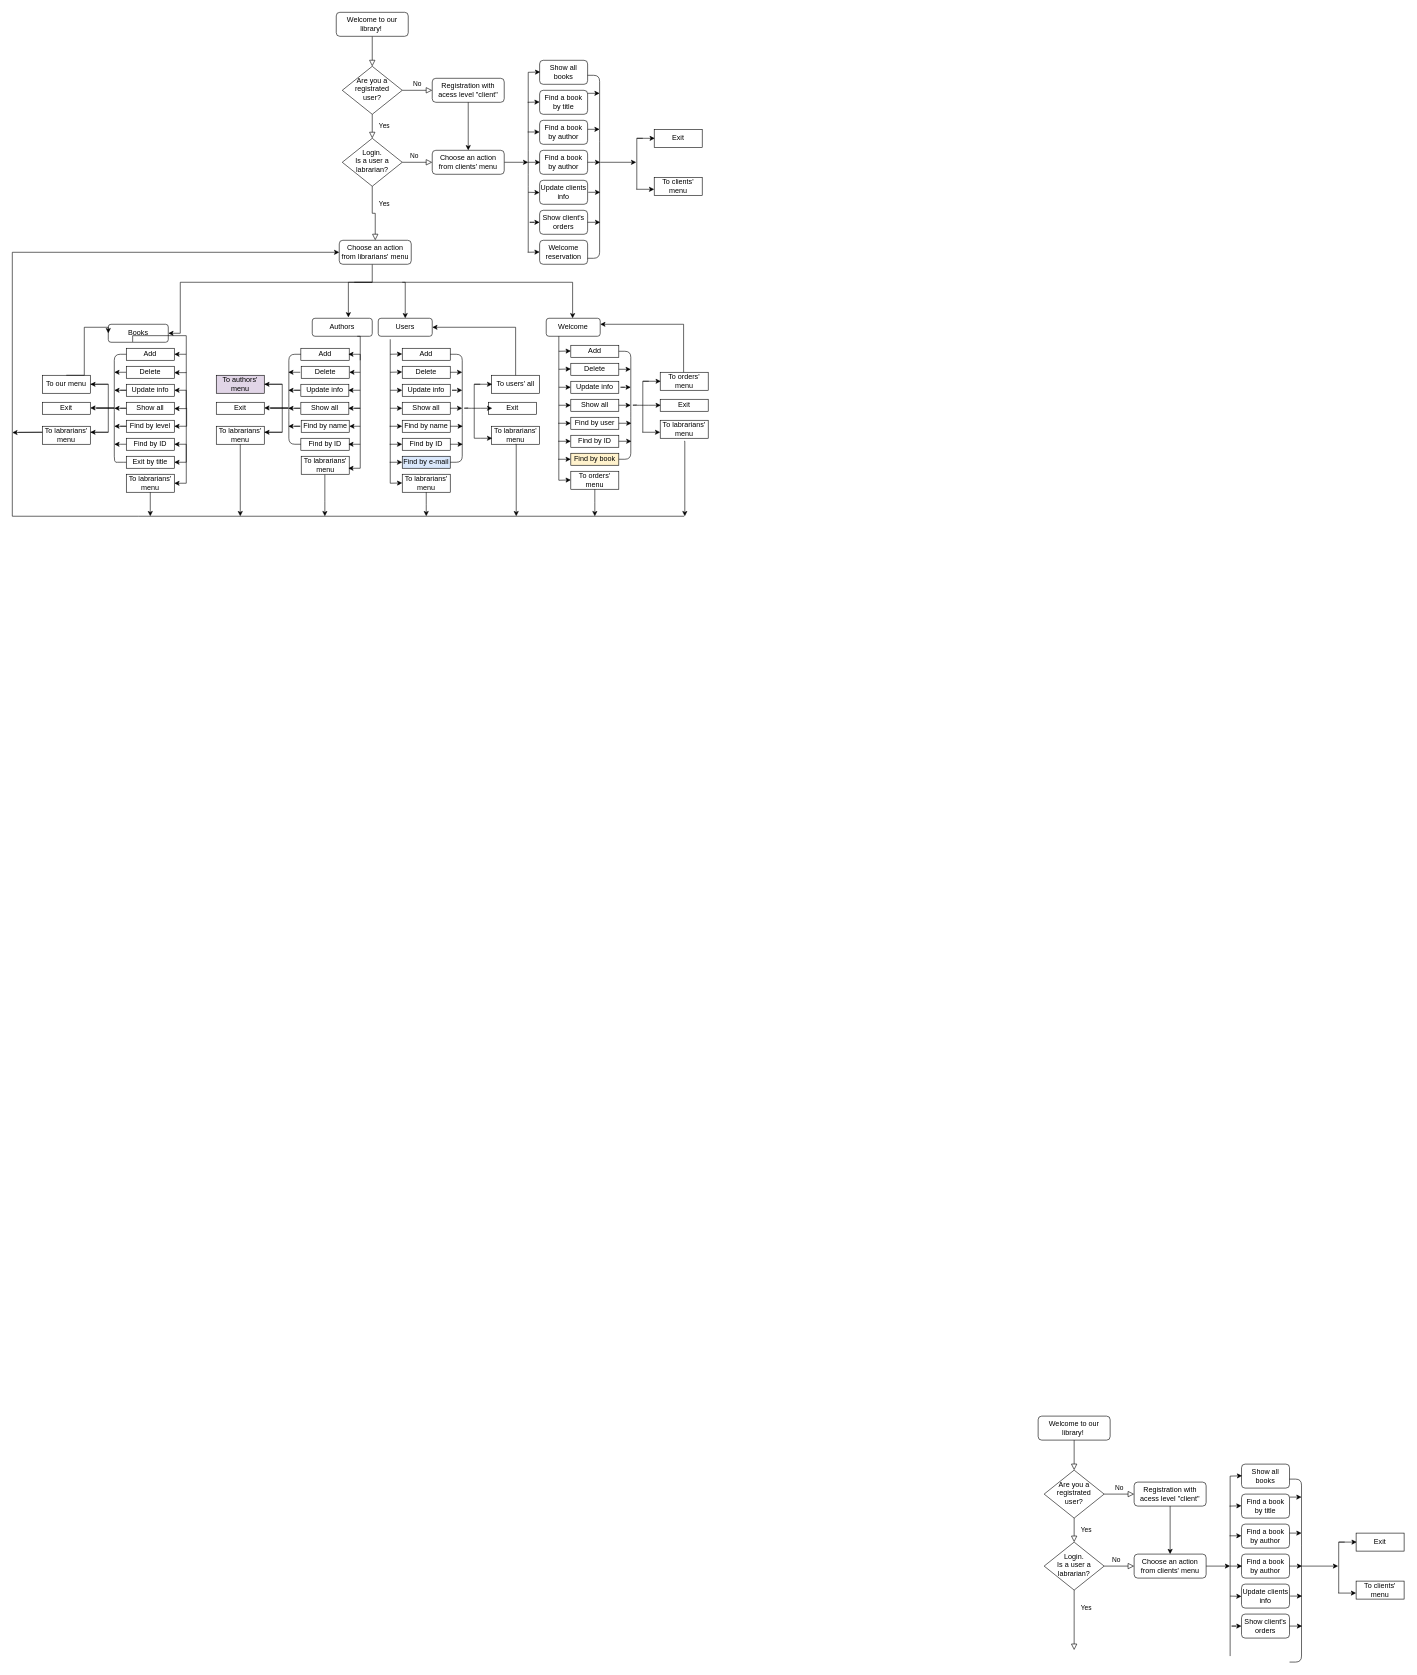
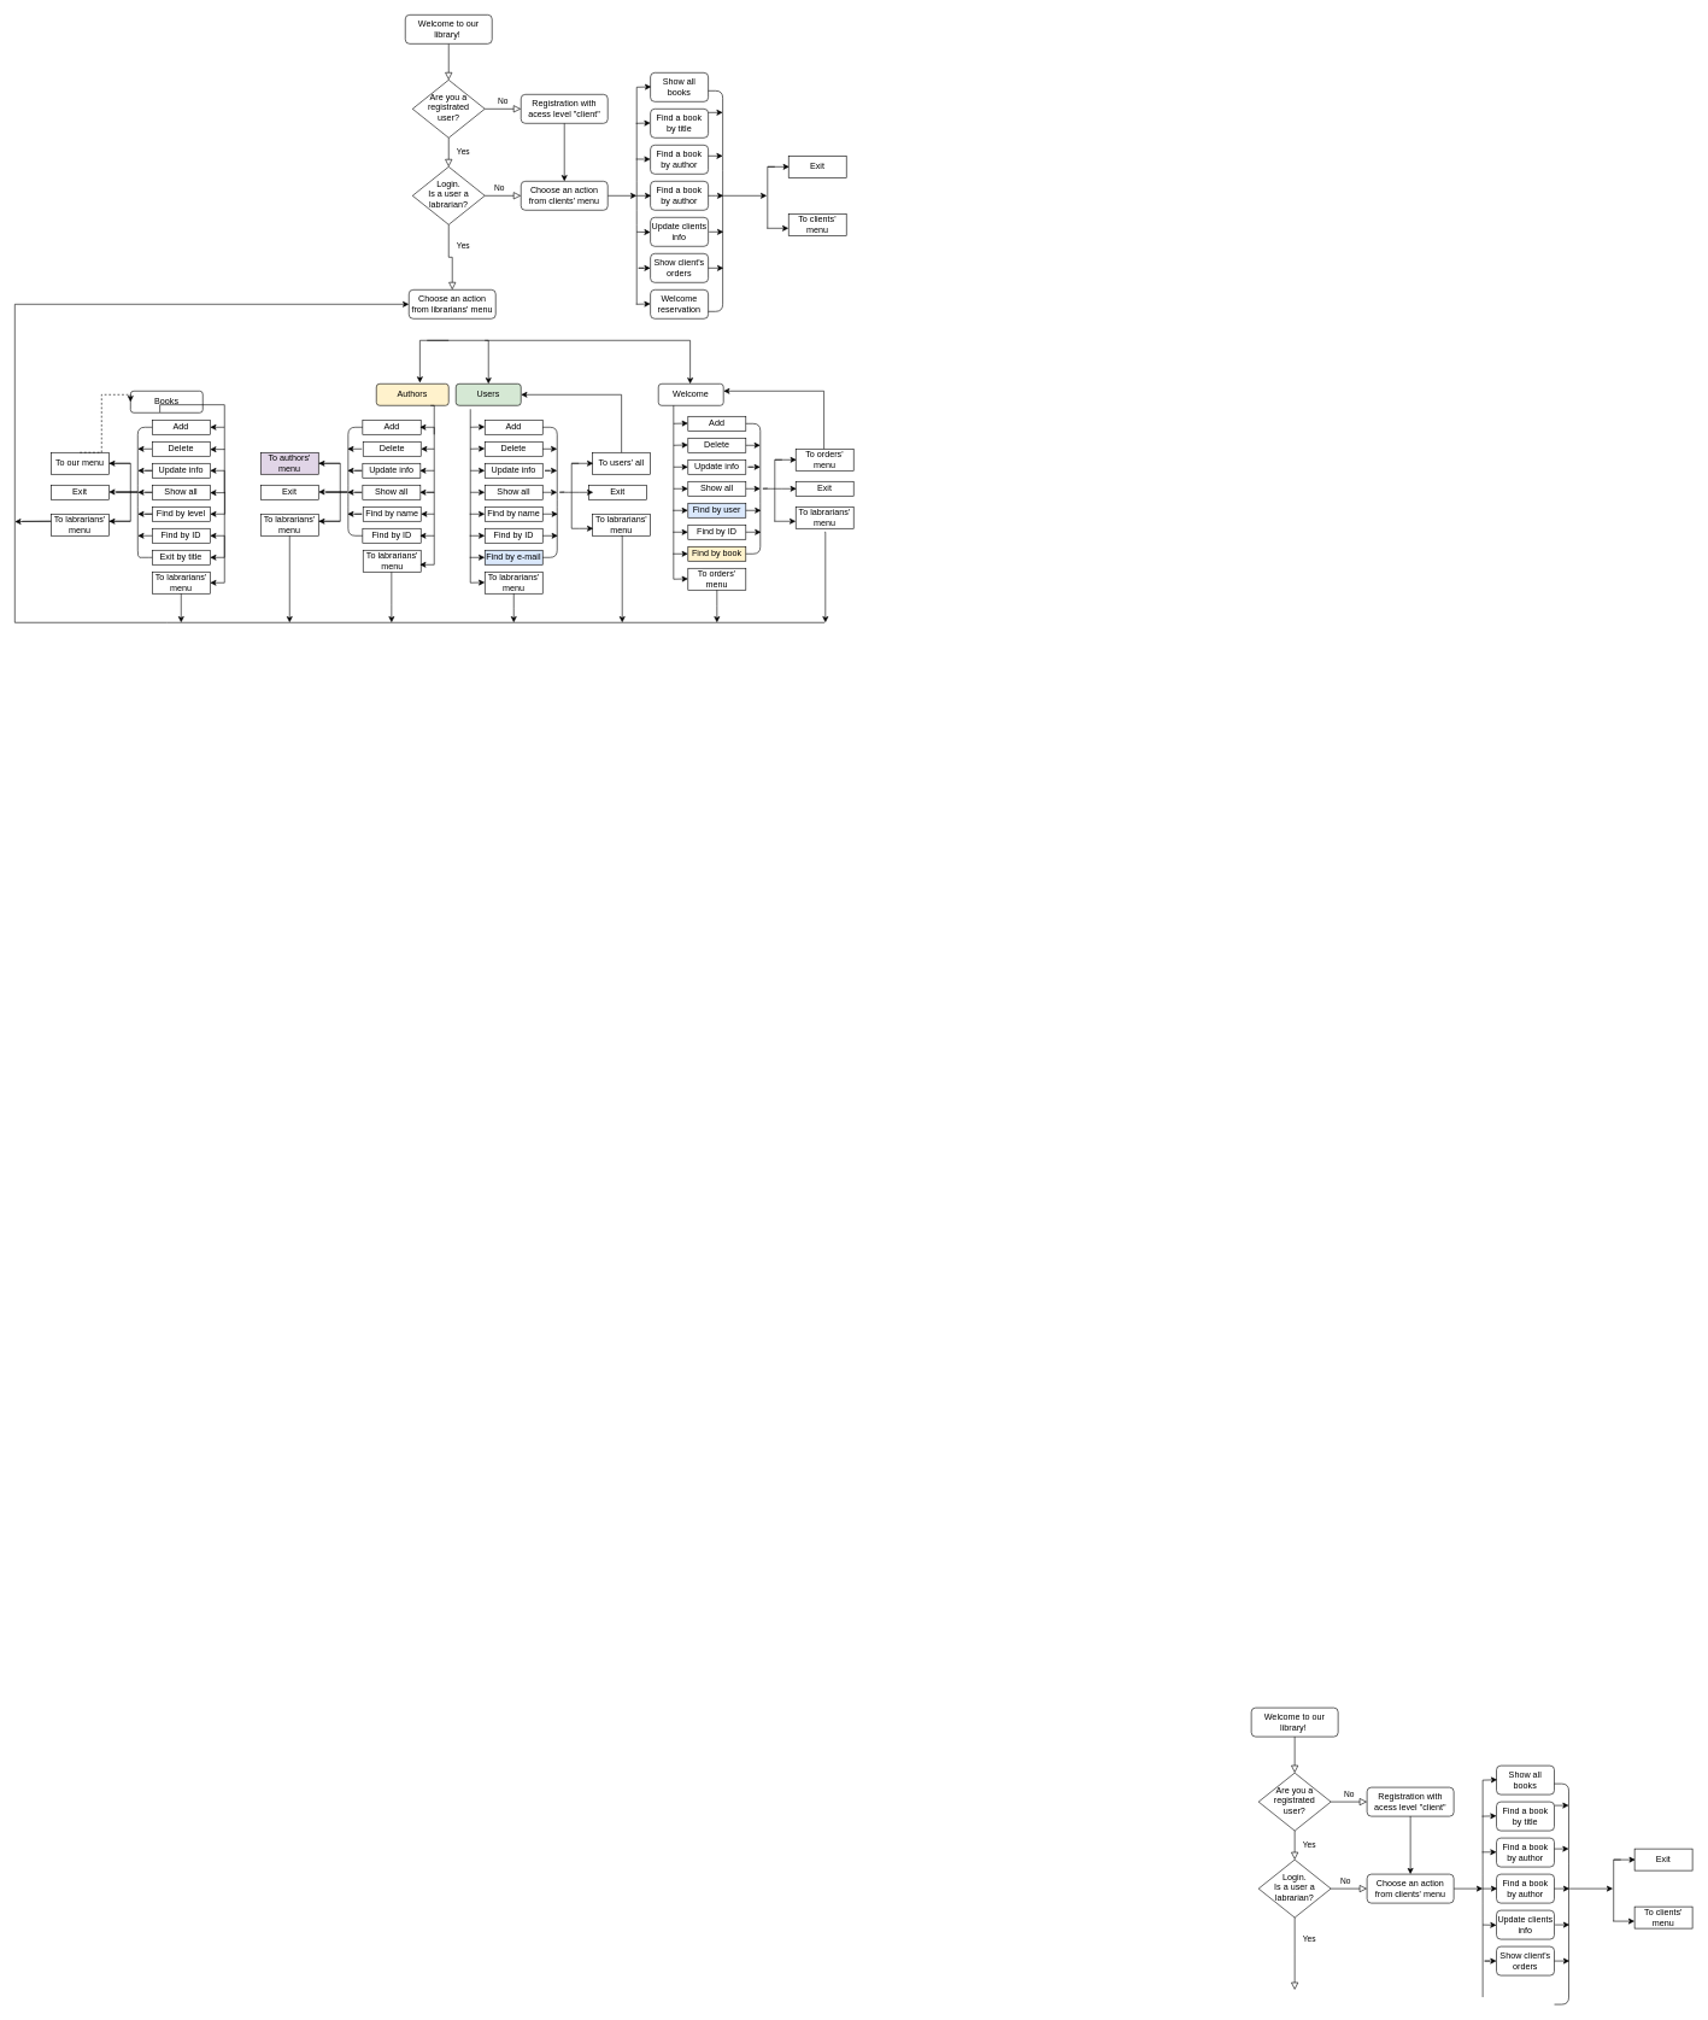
- <mxCell id="51" value="" style="edgeStyle=orthogonalEdgeStyle;rounded=0;orthogonalLoop=1;jettySize=auto;html=1;" edge="1" parent="1" source="52" target="55"><mxGeometry relative="1" as="geometry"><Array as="points"><mxPoint x="620" y="470" /><mxPoint x="300" y="470" /></Array></mxGeometry></mxCell>
- <mxCell id="56" value="Authors" style="rounded=1;whiteSpace=wrap;html=1;rotation=0;" vertex="1" parent="1"><mxGeometry x="520" y="530" width="100" height="30" as="geometry" /></mxCell>
+ <mxCell id="56" value="Authors" style="rounded=1;whiteSpace=wrap;html=1;rotation=0;fillColor=#fff2cc;" vertex="1" parent="1"><mxGeometry x="520" y="530" width="100" height="30" as="geometry" /></mxCell>
- <mxCell id="57" value="Users" style="rounded=1;whiteSpace=wrap;html=1;sketch=0;" vertex="1" parent="1"><mxGeometry x="630" y="530" width="90" height="30" as="geometry" /></mxCell>
+ <mxCell id="57" value="Users" style="rounded=1;whiteSpace=wrap;html=1;sketch=0;fillColor=#d5e8d4;" vertex="1" parent="1"><mxGeometry x="630" y="530" width="90" height="30" as="geometry" /></mxCell>
- <mxCell id="93" value="" style="edgeStyle=orthogonalEdgeStyle;rounded=0;orthogonalLoop=1;jettySize=auto;html=1;entryX=0;entryY=0.5;entryDx=0;entryDy=0;exitX=0.5;exitY=0;exitDx=0;exitDy=0;" edge="1" parent="1" source="92" target="55"><mxGeometry relative="1" as="geometry"><mxPoint x="90" y="620" as="sourcePoint" /><mxPoint x="90" y="600" as="targetPoint" /><Array as="points"><mxPoint x="140" y="625" /><mxPoint x="140" y="545" /></Array></mxGeometry></mxCell>
+ <mxCell id="93" value="" style="edgeStyle=orthogonalEdgeStyle;rounded=0;orthogonalLoop=1;jettySize=auto;html=1;entryX=0;entryY=0.5;entryDx=0;entryDy=0;exitX=0.5;exitY=0;exitDx=0;exitDy=0;dashed=1;" edge="1" parent="1" source="92" target="55"><mxGeometry relative="1" as="geometry"><mxPoint x="90" y="620" as="sourcePoint" /><mxPoint x="90" y="600" as="targetPoint" /><Array as="points"><mxPoint x="140" y="625" /><mxPoint x="140" y="545" /></Array></mxGeometry></mxCell>
- <mxCell id="168" value="Find by user" style="rounded=0;whiteSpace=wrap;html=1;sketch=0;" vertex="1" parent="1"><mxGeometry x="951" y="695" width="80" height="20" as="geometry" /></mxCell>
+ <mxCell id="168" value="Find by user" style="rounded=0;whiteSpace=wrap;html=1;sketch=0;fillColor=#dae8fc;" vertex="1" parent="1"><mxGeometry x="951" y="695" width="80" height="20" as="geometry" /></mxCell>
